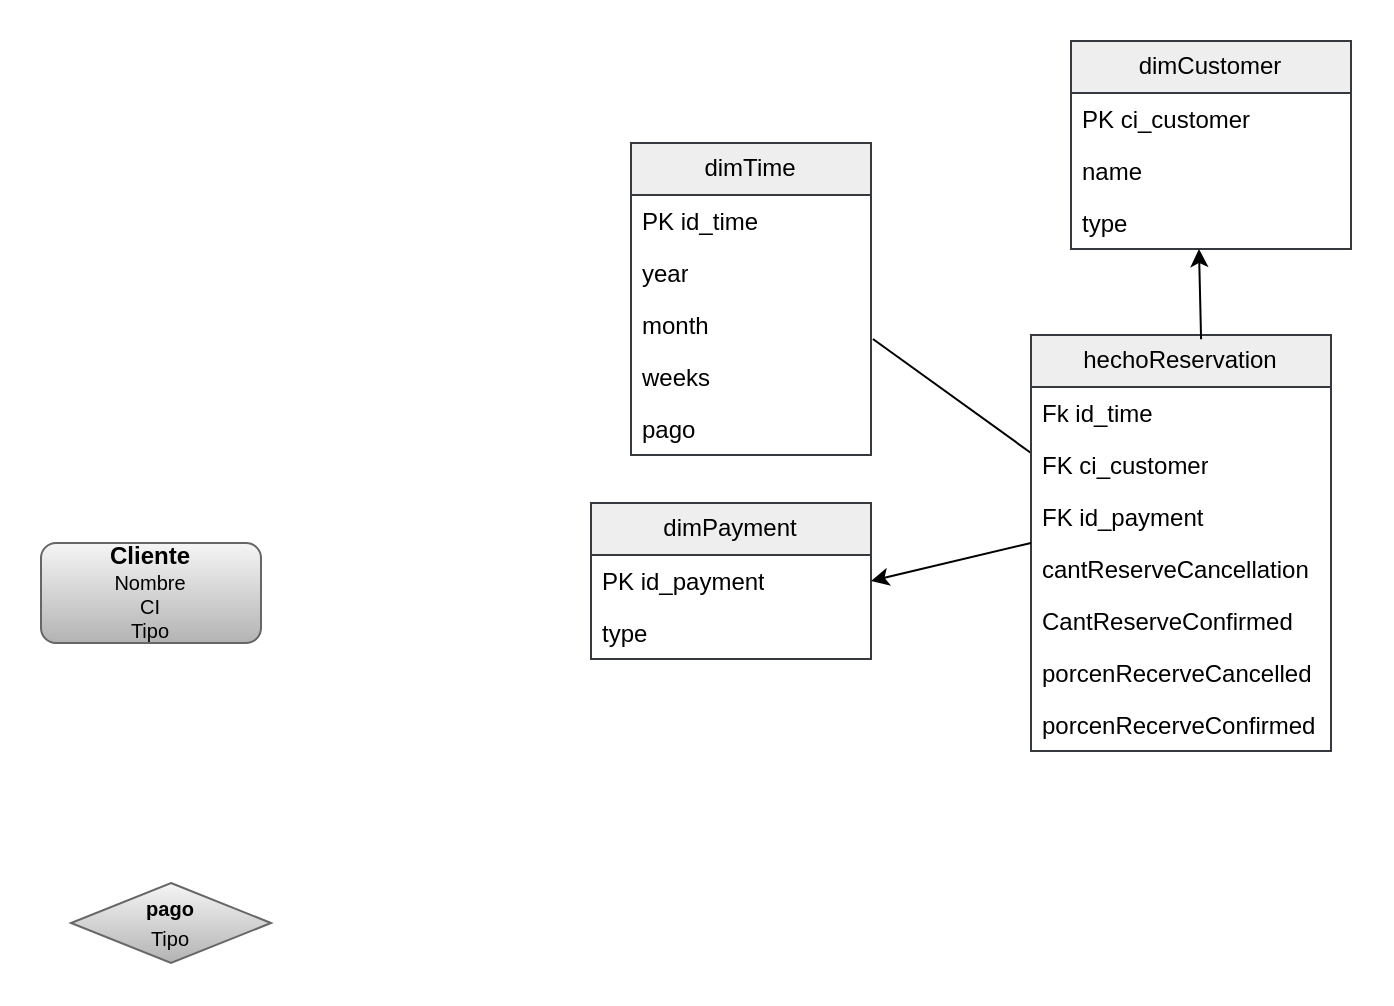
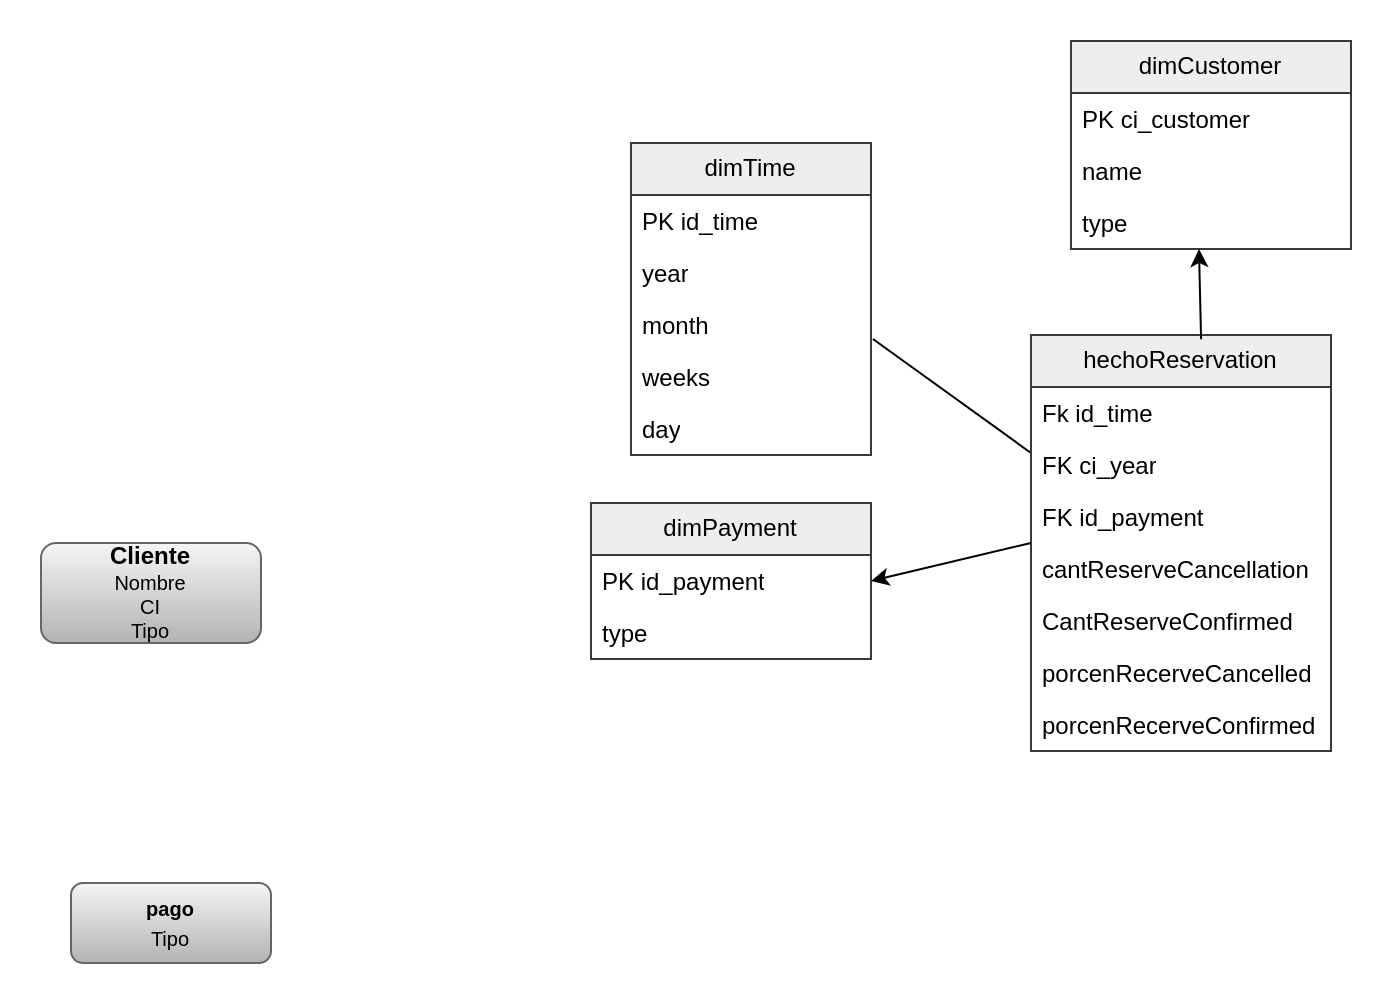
- <mxCell id="7" value="pago" style="text;strokeColor=none;fillColor=none;align=left;verticalAlign=top;spacingLeft=4;spacingRight=4;overflow=hidden;rotatable=0;points=[[0,0.5],[1,0.5]];portConstraint=eastwest;whiteSpace=wrap;html=1;rounded=0;" vertex="1" parent="2"><mxGeometry y="130" width="120" height="26" as="geometry" /></mxCell>
+ <mxCell id="7" value="day" style="text;strokeColor=none;fillColor=none;align=left;verticalAlign=top;spacingLeft=4;spacingRight=4;overflow=hidden;rotatable=0;points=[[0,0.5],[1,0.5]];portConstraint=eastwest;whiteSpace=wrap;html=1;rounded=0;" vertex="1" parent="2"><mxGeometry y="130" width="120" height="26" as="geometry" /></mxCell>
- <mxCell id="20" value="FK ci_customer" style="text;strokeColor=none;fillColor=none;align=left;verticalAlign=top;spacingLeft=4;spacingRight=4;overflow=hidden;rotatable=0;points=[[0,0.5],[1,0.5]];portConstraint=eastwest;whiteSpace=wrap;html=1;rounded=0;" vertex="1" parent="18"><mxGeometry y="52" width="150" height="26" as="geometry" /></mxCell>
+ <mxCell id="20" value="FK ci_year" style="text;strokeColor=none;fillColor=none;align=left;verticalAlign=top;spacingLeft=4;spacingRight=4;overflow=hidden;rotatable=0;points=[[0,0.5],[1,0.5]];portConstraint=eastwest;whiteSpace=wrap;html=1;rounded=0;" vertex="1" parent="18"><mxGeometry y="52" width="150" height="26" as="geometry" /></mxCell>
- <mxCell id="16" value="&lt;span style=&quot;font-size: 10px;&quot;&gt;&lt;b&gt;pago&lt;/b&gt;&lt;/span&gt;&lt;div&gt;&lt;div&gt;&lt;span style=&quot;font-size: 10px;&quot;&gt;Tipo&lt;/span&gt;&lt;/div&gt;&lt;/div&gt;" style="rhombus;whiteSpace=wrap;html=1;fillColor=#f5f5f5;gradientColor=#b3b3b3;strokeColor=#666666;" vertex="1" parent="1"><mxGeometry x="35" y="441" width="100" height="40" as="geometry" /></mxCell>
+ <mxCell id="16" value="&lt;span style=&quot;font-size: 10px;&quot;&gt;&lt;b&gt;pago&lt;/b&gt;&lt;/span&gt;&lt;div&gt;&lt;div&gt;&lt;span style=&quot;font-size: 10px;&quot;&gt;Tipo&lt;/span&gt;&lt;/div&gt;&lt;/div&gt;" style="rounded=1;whiteSpace=wrap;html=1;fillColor=#f5f5f5;gradientColor=#b3b3b3;strokeColor=#666666;" vertex="1" parent="1"><mxGeometry x="35" y="441" width="100" height="40" as="geometry" /></mxCell>
